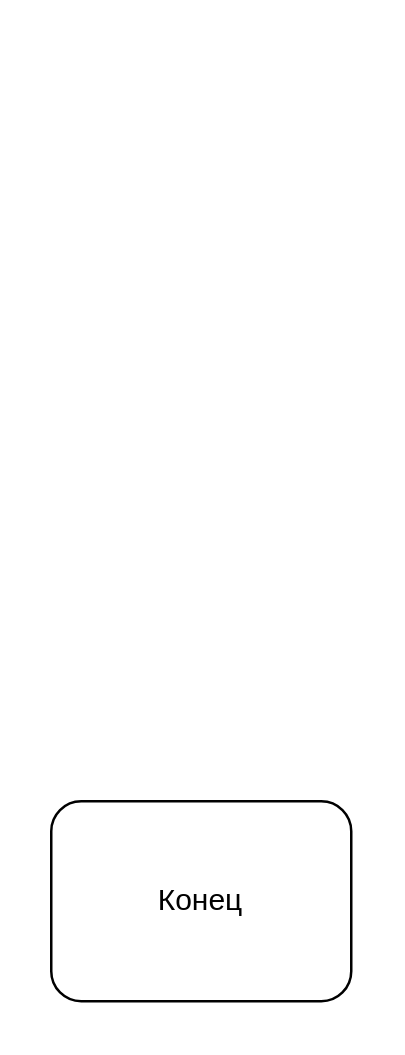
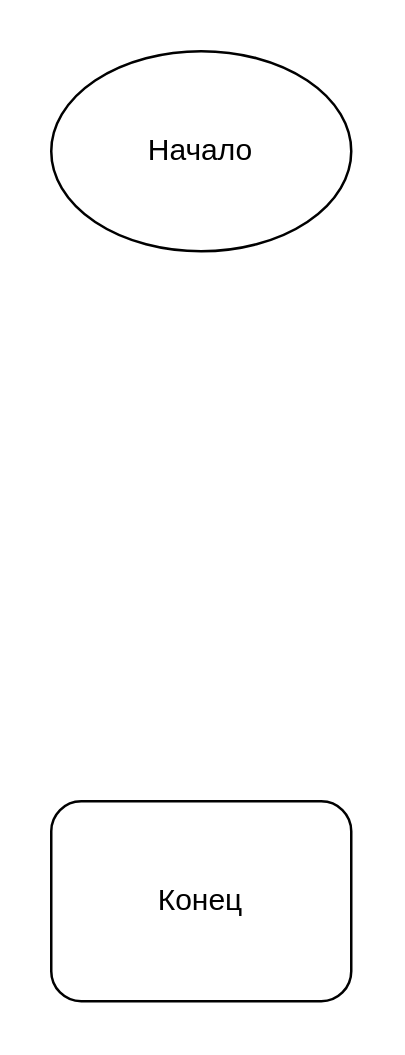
+ <mxCell id="2" value="Начало" style="ellipse;whiteSpace=wrap;html=1;" vertex="1" parent="1"><mxGeometry x="20" y="20" width="120" height="80" as="geometry" /></mxCell>
